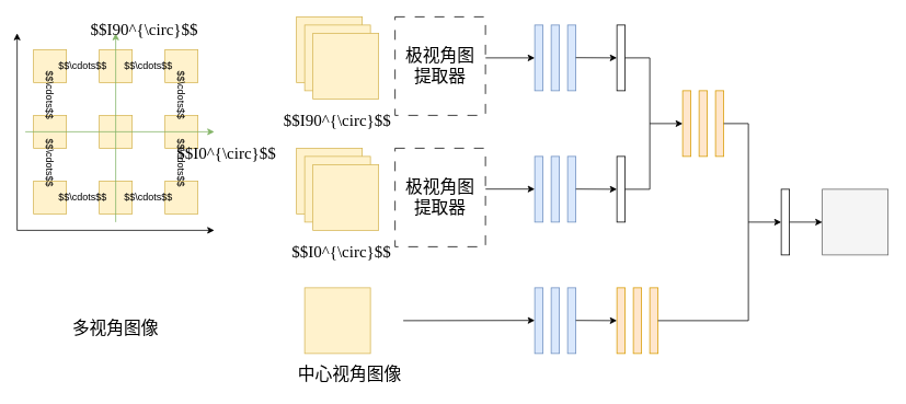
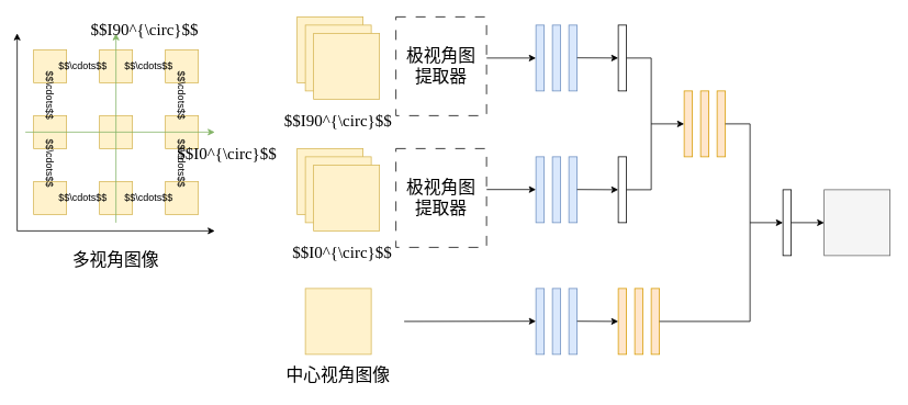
- <mxCell id="17" value="多视角图像" style="text;html=1;align=center;verticalAlign=middle;whiteSpace=wrap;rounded=0;fontFamily=宋体;fontSize=21;" parent="1" vertex="1"><mxGeometry x="80" y="385" width="120" height="30" as="geometry" /></mxCell>
+ <mxCell id="17" value="多视角图像" style="text;html=1;align=center;verticalAlign=middle;whiteSpace=wrap;rounded=0;fontFamily=宋体;fontSize=21;" parent="1" vertex="1"><mxGeometry x="80" y="300" width="120" height="30" as="geometry" /></mxCell>
- <mxCell id="16" value="中心视角图像" style="text;html=1;align=center;verticalAlign=middle;whiteSpace=wrap;rounded=0;fontFamily=宋体;fontSize=21;" parent="1" vertex="1"><mxGeometry x="335" y="440" width="180" height="30" as="geometry" /></mxCell>
+ <mxCell id="16" value="中心视角图像" style="text;html=1;align=center;verticalAlign=middle;whiteSpace=wrap;rounded=0;fontFamily=宋体;fontSize=21;" parent="1" vertex="1"><mxGeometry x="320" y="440" width="180" height="30" as="geometry" /></mxCell>
